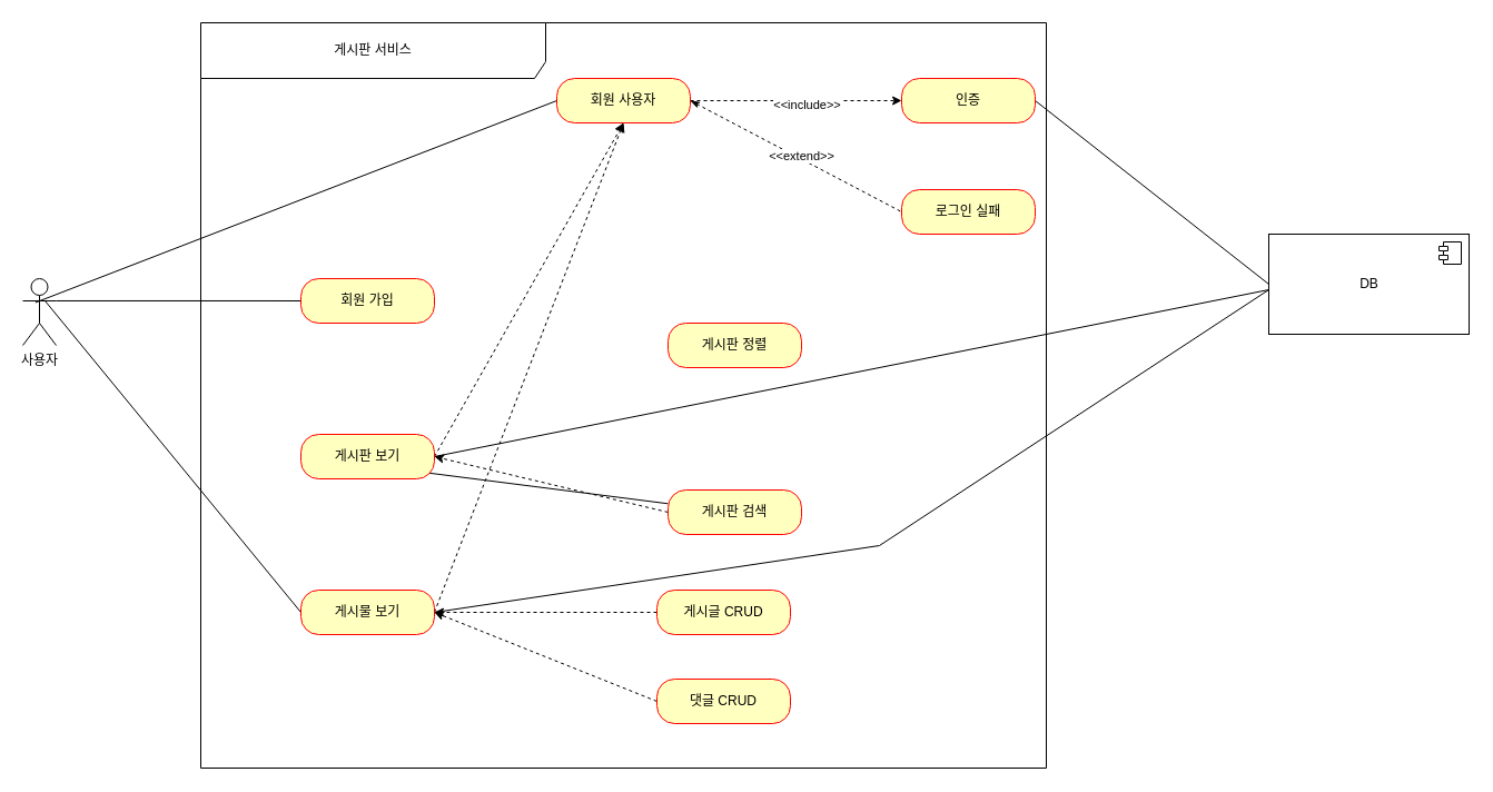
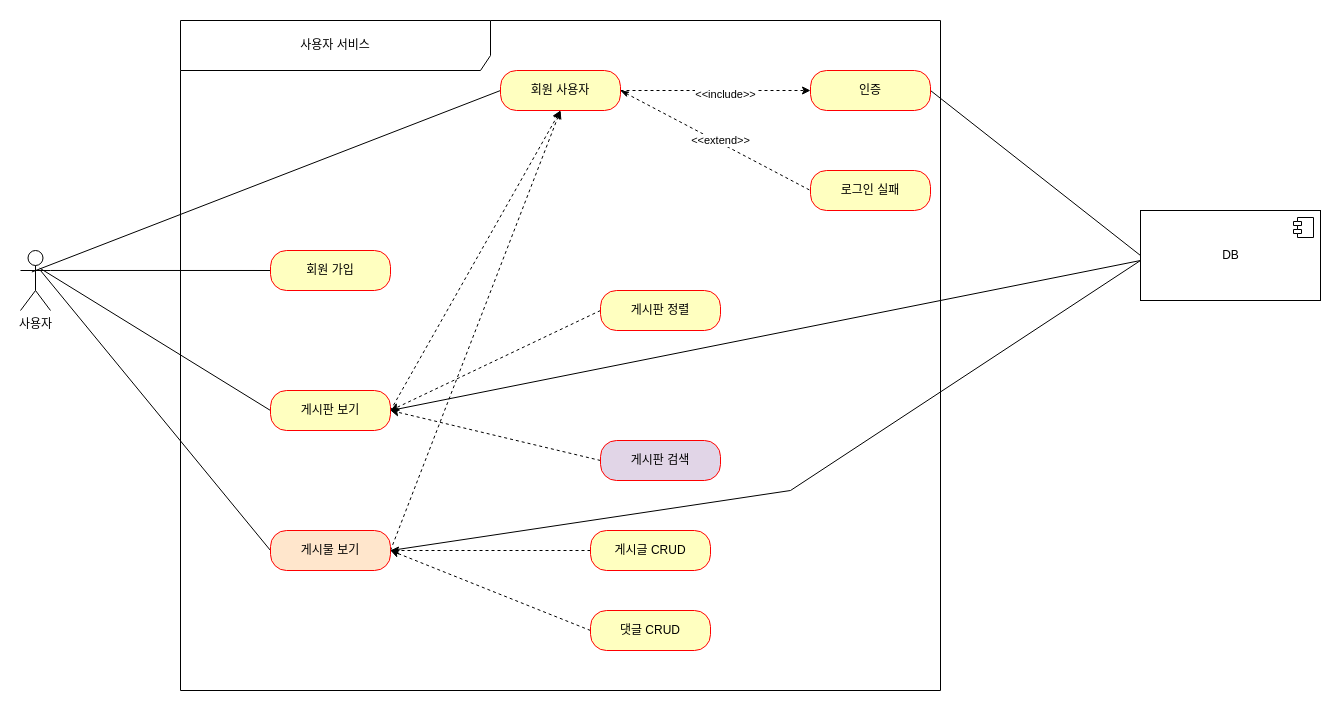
- <mxCell id="3" value="게시판 서비스" style="shape=umlFrame;whiteSpace=wrap;html=1;width=310;height=50;" vertex="1" parent="1"><mxGeometry x="180" y="20" width="760" height="670" as="geometry" /></mxCell>
+ <mxCell id="3" value="사용자 서비스" style="shape=umlFrame;whiteSpace=wrap;html=1;width=310;height=50;" vertex="1" parent="1"><mxGeometry x="180" y="20" width="760" height="670" as="geometry" /></mxCell>
+ <mxCell id="23" style="edgeStyle=none;rounded=0;orthogonalLoop=1;jettySize=auto;html=1;exitX=0;exitY=0.5;exitDx=0;exitDy=0;entryX=1;entryY=0.5;entryDx=0;entryDy=0;dashed=1;startArrow=none;startFill=0;endArrow=classic;endFill=1;" edge="1" parent="1" source="24" target="9"><mxGeometry relative="1" as="geometry" /></mxCell>
- <mxCell id="6" style="edgeStyle=none;rounded=0;orthogonalLoop=1;jettySize=auto;html=1;exitX=0;exitY=0.5;exitDx=0;exitDy=0;endArrow=none;endFill=0;" edge="1" parent="1" source="9" target="26"><mxGeometry relative="1" as="geometry" /></mxCell>
+ <mxCell id="6" style="edgeStyle=none;rounded=0;orthogonalLoop=1;jettySize=auto;html=1;exitX=0;exitY=0.5;exitDx=0;exitDy=0;entryX=0.64;entryY=0.293;entryDx=0;entryDy=0;entryPerimeter=0;endArrow=none;endFill=0;" edge="1" parent="1" source="9" target="2"><mxGeometry relative="1" as="geometry" /></mxCell>
- <mxCell id="26" value="게시판 검색" style="rounded=1;whiteSpace=wrap;html=1;arcSize=40;fontColor=#000000;fillColor=#ffffc0;strokeColor=#ff0000;" vertex="1" parent="1"><mxGeometry x="600" y="440" width="120" height="40" as="geometry" /></mxCell>
+ <mxCell id="26" value="게시판 검색" style="rounded=1;whiteSpace=wrap;html=1;arcSize=40;fontColor=#000000;fillColor=#e1d5e7;strokeColor=#ff0000;" vertex="1" parent="1"><mxGeometry x="600" y="440" width="120" height="40" as="geometry" /></mxCell>
- <mxCell id="13" value="게시물 보기" style="rounded=1;whiteSpace=wrap;html=1;arcSize=40;fontColor=#000000;fillColor=#ffffc0;strokeColor=#ff0000;" vertex="1" parent="1"><mxGeometry x="270" y="530" width="120" height="40" as="geometry" /></mxCell>
+ <mxCell id="13" value="게시물 보기" style="rounded=1;whiteSpace=wrap;html=1;arcSize=40;fontColor=#000000;fillColor=#ffe6cc;strokeColor=#ff0000;" vertex="1" parent="1"><mxGeometry x="270" y="530" width="120" height="40" as="geometry" /></mxCell>
